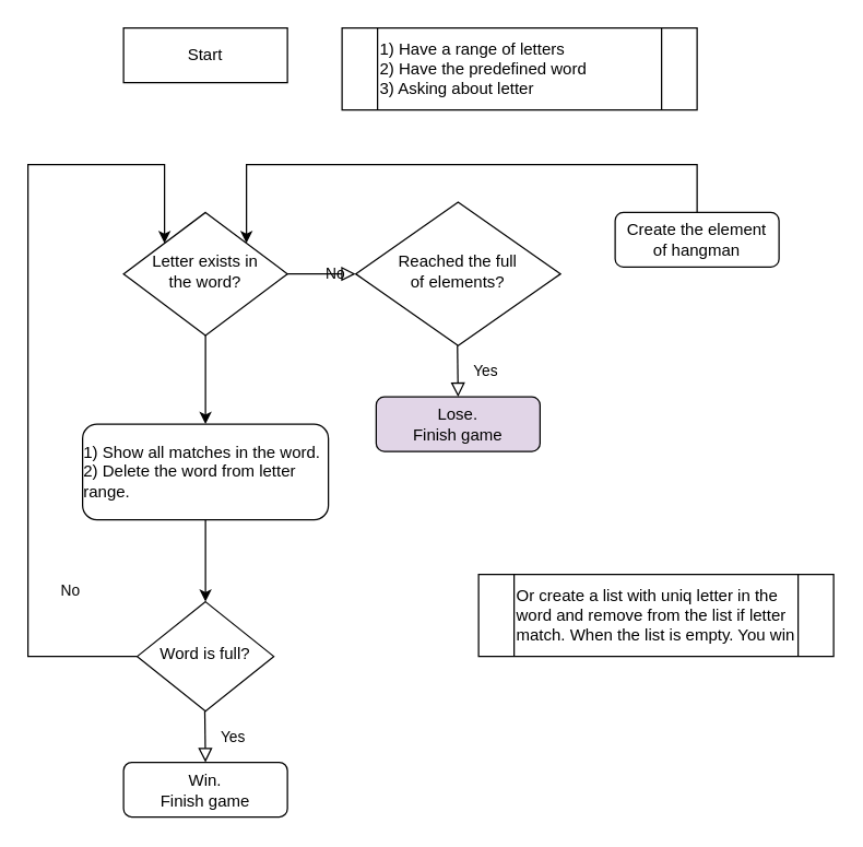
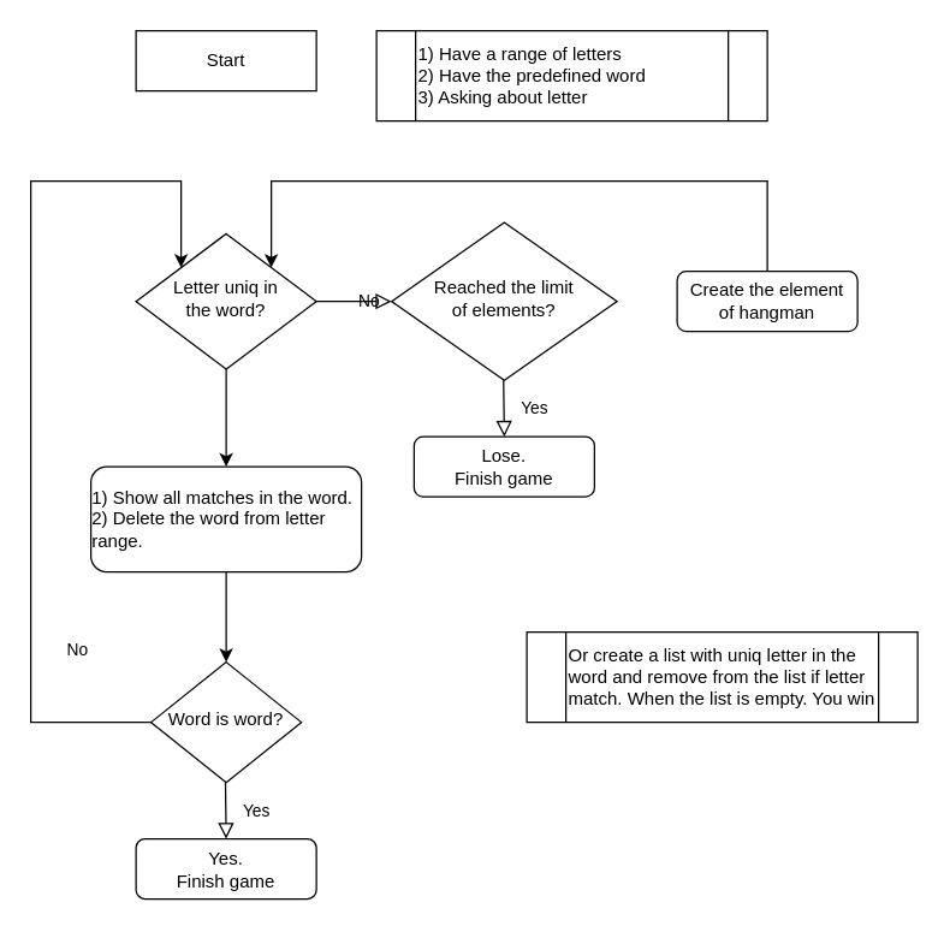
- <mxCell id="9" value="Create the element&lt;br&gt;of hangman" style="rounded=1;whiteSpace=wrap;html=1;fontSize=12;glass=0;strokeWidth=1;shadow=0;" vertex="1" parent="1"><mxGeometry x="450" y="155" width="120" height="40" as="geometry" /></mxCell>
+ <mxCell id="9" value="Create the element&lt;br&gt;of hangman" style="rounded=1;whiteSpace=wrap;html=1;fontSize=12;glass=0;strokeWidth=1;shadow=0;" vertex="1" parent="1"><mxGeometry x="450" y="180" width="120" height="40" as="geometry" /></mxCell>
- <mxCell id="5" value="Letter exists in &lt;br&gt;the word?" style="rhombus;whiteSpace=wrap;html=1;shadow=0;fontFamily=Helvetica;fontSize=12;align=center;strokeWidth=1;spacing=6;spacingTop=-4;" parent="1" vertex="1"><mxGeometry x="90" y="155" width="120" height="90" as="geometry" /></mxCell>
+ <mxCell id="5" value="Letter uniq in &lt;br&gt;the word?" style="rhombus;whiteSpace=wrap;html=1;shadow=0;fontFamily=Helvetica;fontSize=12;align=center;strokeWidth=1;spacing=6;spacingTop=-4;" parent="1" vertex="1"><mxGeometry x="90" y="155" width="120" height="90" as="geometry" /></mxCell>
- <mxCell id="7" value="Reached the full&lt;br&gt;of elements?" style="rhombus;whiteSpace=wrap;html=1;shadow=0;fontFamily=Helvetica;fontSize=12;align=center;strokeWidth=1;spacing=6;spacingTop=-4;" vertex="1" parent="1"><mxGeometry x="260" y="147.5" width="150" height="105" as="geometry" /></mxCell>
+ <mxCell id="7" value="Reached the limit&lt;br&gt;of elements?" style="rhombus;whiteSpace=wrap;html=1;shadow=0;fontFamily=Helvetica;fontSize=12;align=center;strokeWidth=1;spacing=6;spacingTop=-4;" vertex="1" parent="1"><mxGeometry x="260" y="147.5" width="150" height="105" as="geometry" /></mxCell>
- <mxCell id="11" value="Lose.&lt;br&gt;Finish game" style="rounded=1;whiteSpace=wrap;html=1;fontSize=12;glass=0;strokeWidth=1;shadow=0;fillColor=#e1d5e7;" vertex="1" parent="1"><mxGeometry x="275" y="290" width="120" height="40" as="geometry" /></mxCell>
+ <mxCell id="11" value="Lose.&lt;br&gt;Finish game" style="rounded=1;whiteSpace=wrap;html=1;fontSize=12;glass=0;strokeWidth=1;shadow=0;" vertex="1" parent="1"><mxGeometry x="275" y="290" width="120" height="40" as="geometry" /></mxCell>
- <mxCell id="16" value="Word is full?" style="rhombus;whiteSpace=wrap;html=1;shadow=0;fontFamily=Helvetica;fontSize=12;align=center;strokeWidth=1;spacing=6;spacingTop=-4;" vertex="1" parent="1"><mxGeometry x="100" y="440" width="100" height="80" as="geometry" /></mxCell>
+ <mxCell id="16" value="Word is word?" style="rhombus;whiteSpace=wrap;html=1;shadow=0;fontFamily=Helvetica;fontSize=12;align=center;strokeWidth=1;spacing=6;spacingTop=-4;" vertex="1" parent="1"><mxGeometry x="100" y="440" width="100" height="80" as="geometry" /></mxCell>
- <mxCell id="18" value="Win.&lt;br&gt;Finish game" style="rounded=1;whiteSpace=wrap;html=1;fontSize=12;glass=0;strokeWidth=1;shadow=0;" vertex="1" parent="1"><mxGeometry x="90" y="557.5" width="120" height="40" as="geometry" /></mxCell>
+ <mxCell id="18" value="Yes.&lt;br&gt;Finish game" style="rounded=1;whiteSpace=wrap;html=1;fontSize=12;glass=0;strokeWidth=1;shadow=0;" vertex="1" parent="1"><mxGeometry x="90" y="557.5" width="120" height="40" as="geometry" /></mxCell>
